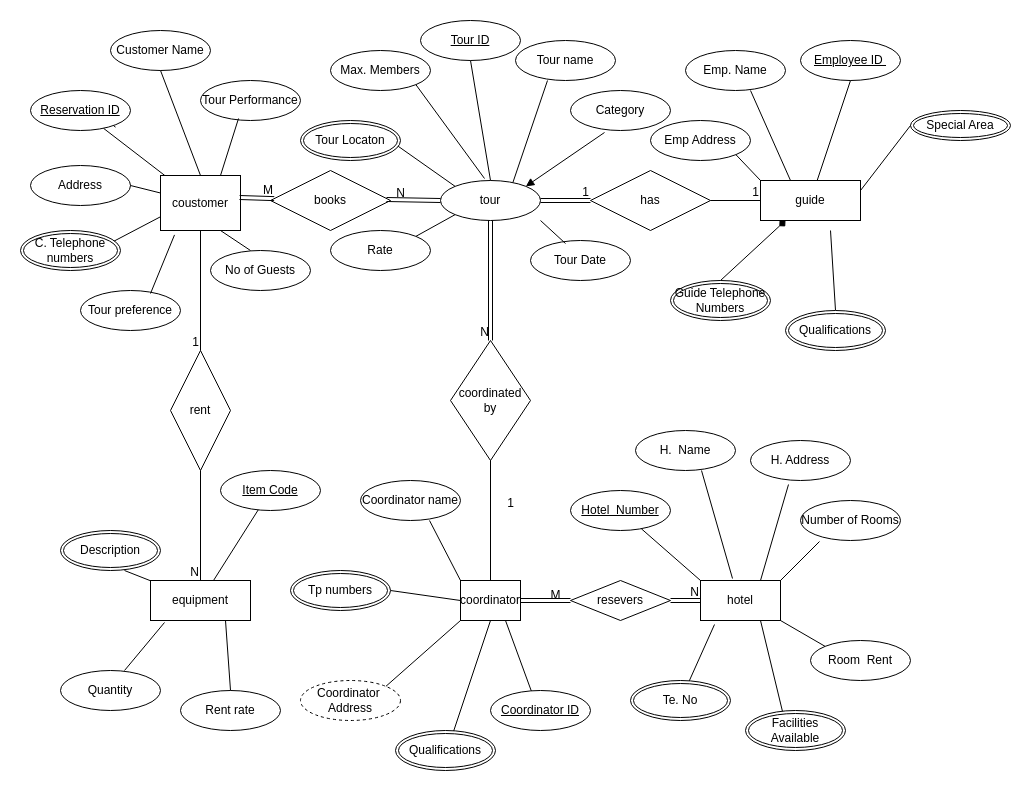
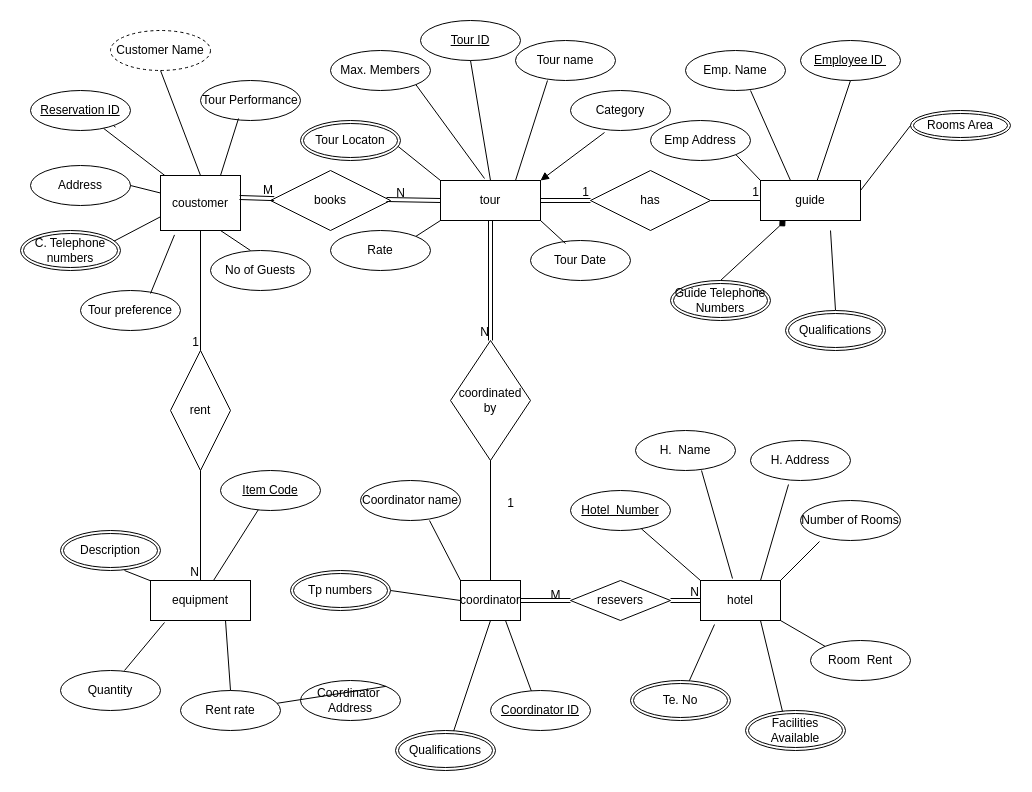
- <mxCell id="32" value="Customer Name" style="ellipse;whiteSpace=wrap;html=1;align=center;" parent="1" vertex="1"><mxGeometry x="110" y="30" width="100" height="40" as="geometry" /></mxCell>
+ <mxCell id="32" value="Customer Name" style="ellipse;whiteSpace=wrap;html=1;align=center;dashed=1;" parent="1" vertex="1"><mxGeometry x="110" y="30" width="100" height="40" as="geometry" /></mxCell>
- <mxCell id="89" value="Special Area" style="ellipse;shape=doubleEllipse;margin=3;whiteSpace=wrap;html=1;align=center;" parent="1" vertex="1"><mxGeometry x="910" y="110" width="100" height="30" as="geometry" /></mxCell>
+ <mxCell id="89" value="Rooms Area" style="ellipse;shape=doubleEllipse;margin=3;whiteSpace=wrap;html=1;align=center;" parent="1" vertex="1"><mxGeometry x="910" y="110" width="100" height="30" as="geometry" /></mxCell>
- <mxCell id="2" value="tour" style="ellipse;whiteSpace=wrap;html=1;align=center;" parent="1" vertex="1"><mxGeometry x="440" y="180" width="100" height="40" as="geometry" /></mxCell>
+ <mxCell id="2" value="tour" style="whiteSpace=wrap;html=1;align=center;" parent="1" vertex="1"><mxGeometry x="440" y="180" width="100" height="40" as="geometry" /></mxCell>
- <mxCell id="54" value="" style="endArrow=none;html=1;rounded=0;exitX=1;exitY=0;exitDx=0;exitDy=0;entryX=0;entryY=1;entryDx=0;entryDy=0;" parent="1" source="51" target="9" edge="1"><mxGeometry relative="1" as="geometry"><mxPoint x="390" y="610" as="sourcePoint" /><mxPoint x="550" y="610" as="targetPoint" /></mxGeometry></mxCell>
+ <mxCell id="54" value="" style="endArrow=none;html=1;rounded=0;exitX=1;exitY=0;exitDx=0;exitDy=0;" parent="1" source="51" target="45" edge="1"><mxGeometry relative="1" as="geometry"><mxPoint x="390" y="610" as="sourcePoint" /><mxPoint x="550" y="610" as="targetPoint" /></mxGeometry></mxCell>
- <mxCell id="51" value="Coordinator&amp;nbsp; Address" style="ellipse;whiteSpace=wrap;html=1;align=center;dashed=1;" parent="1" vertex="1"><mxGeometry x="300" y="680" width="100" height="40" as="geometry" /></mxCell>
+ <mxCell id="51" value="Coordinator&amp;nbsp; Address" style="ellipse;whiteSpace=wrap;html=1;align=center;" parent="1" vertex="1"><mxGeometry x="300" y="680" width="100" height="40" as="geometry" /></mxCell>
